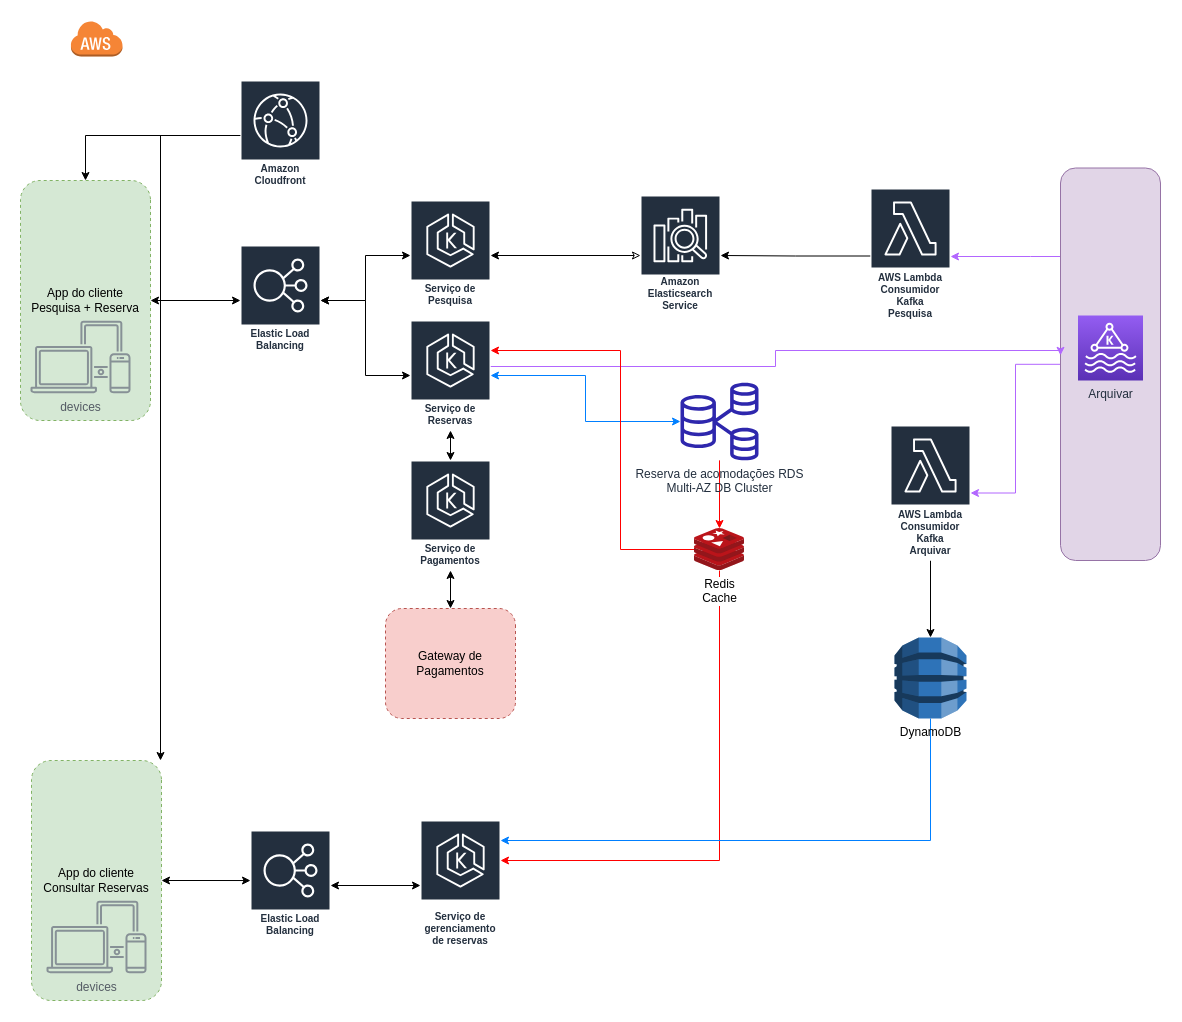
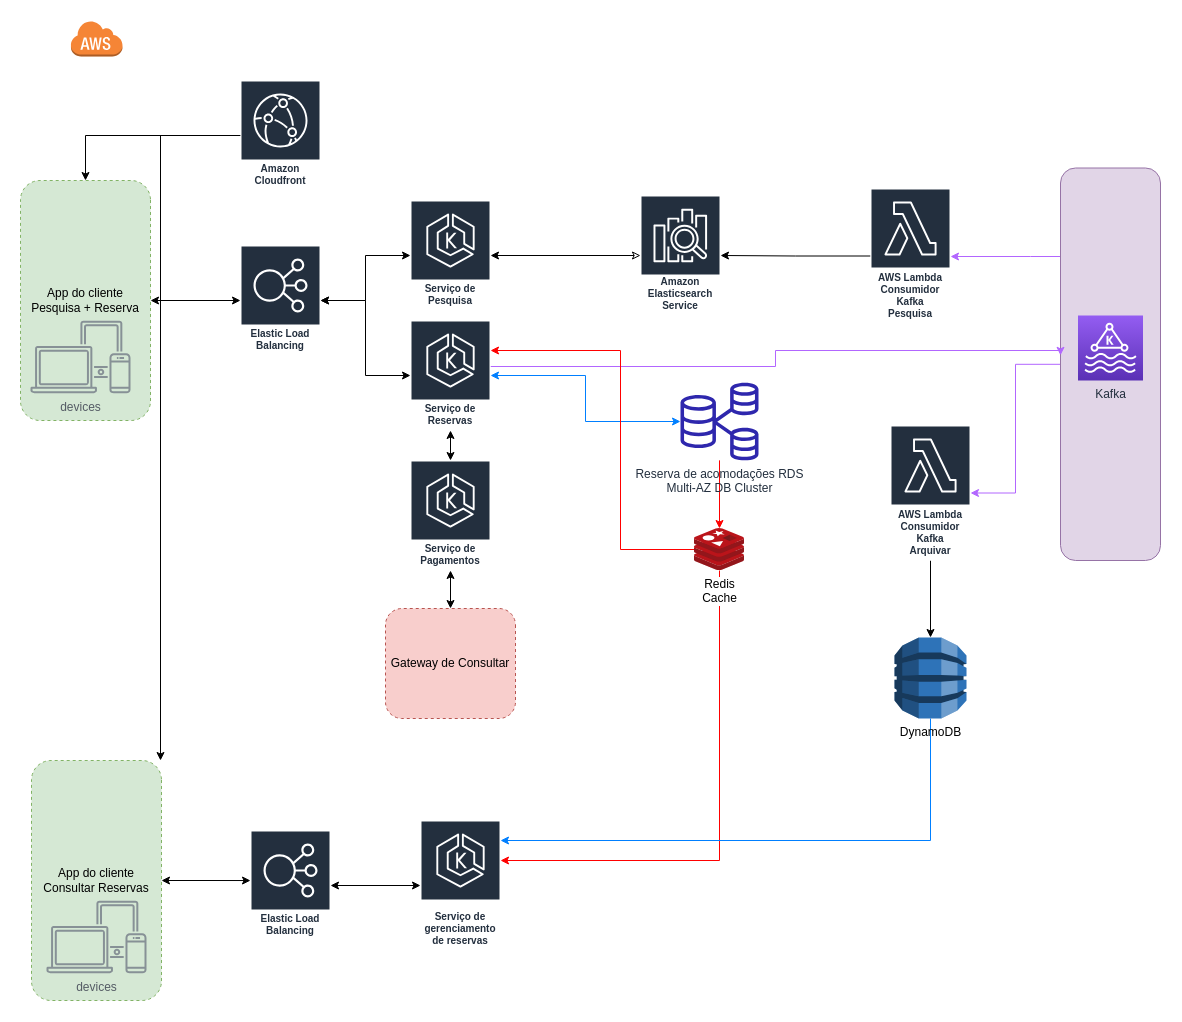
- <mxCell id="25" value="Arquivar" style="sketch=0;points=[[0,0,0],[0.25,0,0],[0.5,0,0],[0.75,0,0],[1,0,0],[0,1,0],[0.25,1,0],[0.5,1,0],[0.75,1,0],[1,1,0],[0,0.25,0],[0,0.5,0],[0,0.75,0],[1,0.25,0],[1,0.5,0],[1,0.75,0]];outlineConnect=0;fontColor=#232F3E;gradientColor=#945DF2;gradientDirection=north;fillColor=#5A30B5;strokeColor=#ffffff;dashed=0;verticalLabelPosition=bottom;verticalAlign=top;align=center;html=1;fontSize=12;fontStyle=0;aspect=fixed;shape=mxgraph.aws4.resourceIcon;resIcon=mxgraph.aws4.managed_streaming_for_kafka;" vertex="1" parent="1"><mxGeometry x="1077.5" y="315" width="65" height="65" as="geometry" /></mxCell>
+ <mxCell id="25" value="Kafka" style="sketch=0;points=[[0,0,0],[0.25,0,0],[0.5,0,0],[0.75,0,0],[1,0,0],[0,1,0],[0.25,1,0],[0.5,1,0],[0.75,1,0],[1,1,0],[0,0.25,0],[0,0.5,0],[0,0.75,0],[1,0.25,0],[1,0.5,0],[1,0.75,0]];outlineConnect=0;fontColor=#232F3E;gradientColor=#945DF2;gradientDirection=north;fillColor=#5A30B5;strokeColor=#ffffff;dashed=0;verticalLabelPosition=bottom;verticalAlign=top;align=center;html=1;fontSize=12;fontStyle=0;aspect=fixed;shape=mxgraph.aws4.resourceIcon;resIcon=mxgraph.aws4.managed_streaming_for_kafka;" vertex="1" parent="1"><mxGeometry x="1077.5" y="315" width="65" height="65" as="geometry" /></mxCell>
- <mxCell id="23" value="Gateway de Pagamentos" style="rounded=1;whiteSpace=wrap;html=1;direction=south;dashed=1;fillColor=#f8cecc;strokeColor=#b85450;" vertex="1" parent="1"><mxGeometry x="385" y="608" width="130" height="110" as="geometry" /></mxCell>
+ <mxCell id="23" value="Gateway de Consultar" style="rounded=1;whiteSpace=wrap;html=1;direction=south;dashed=1;fillColor=#f8cecc;strokeColor=#b85450;" vertex="1" parent="1"><mxGeometry x="385" y="608" width="130" height="110" as="geometry" /></mxCell>
